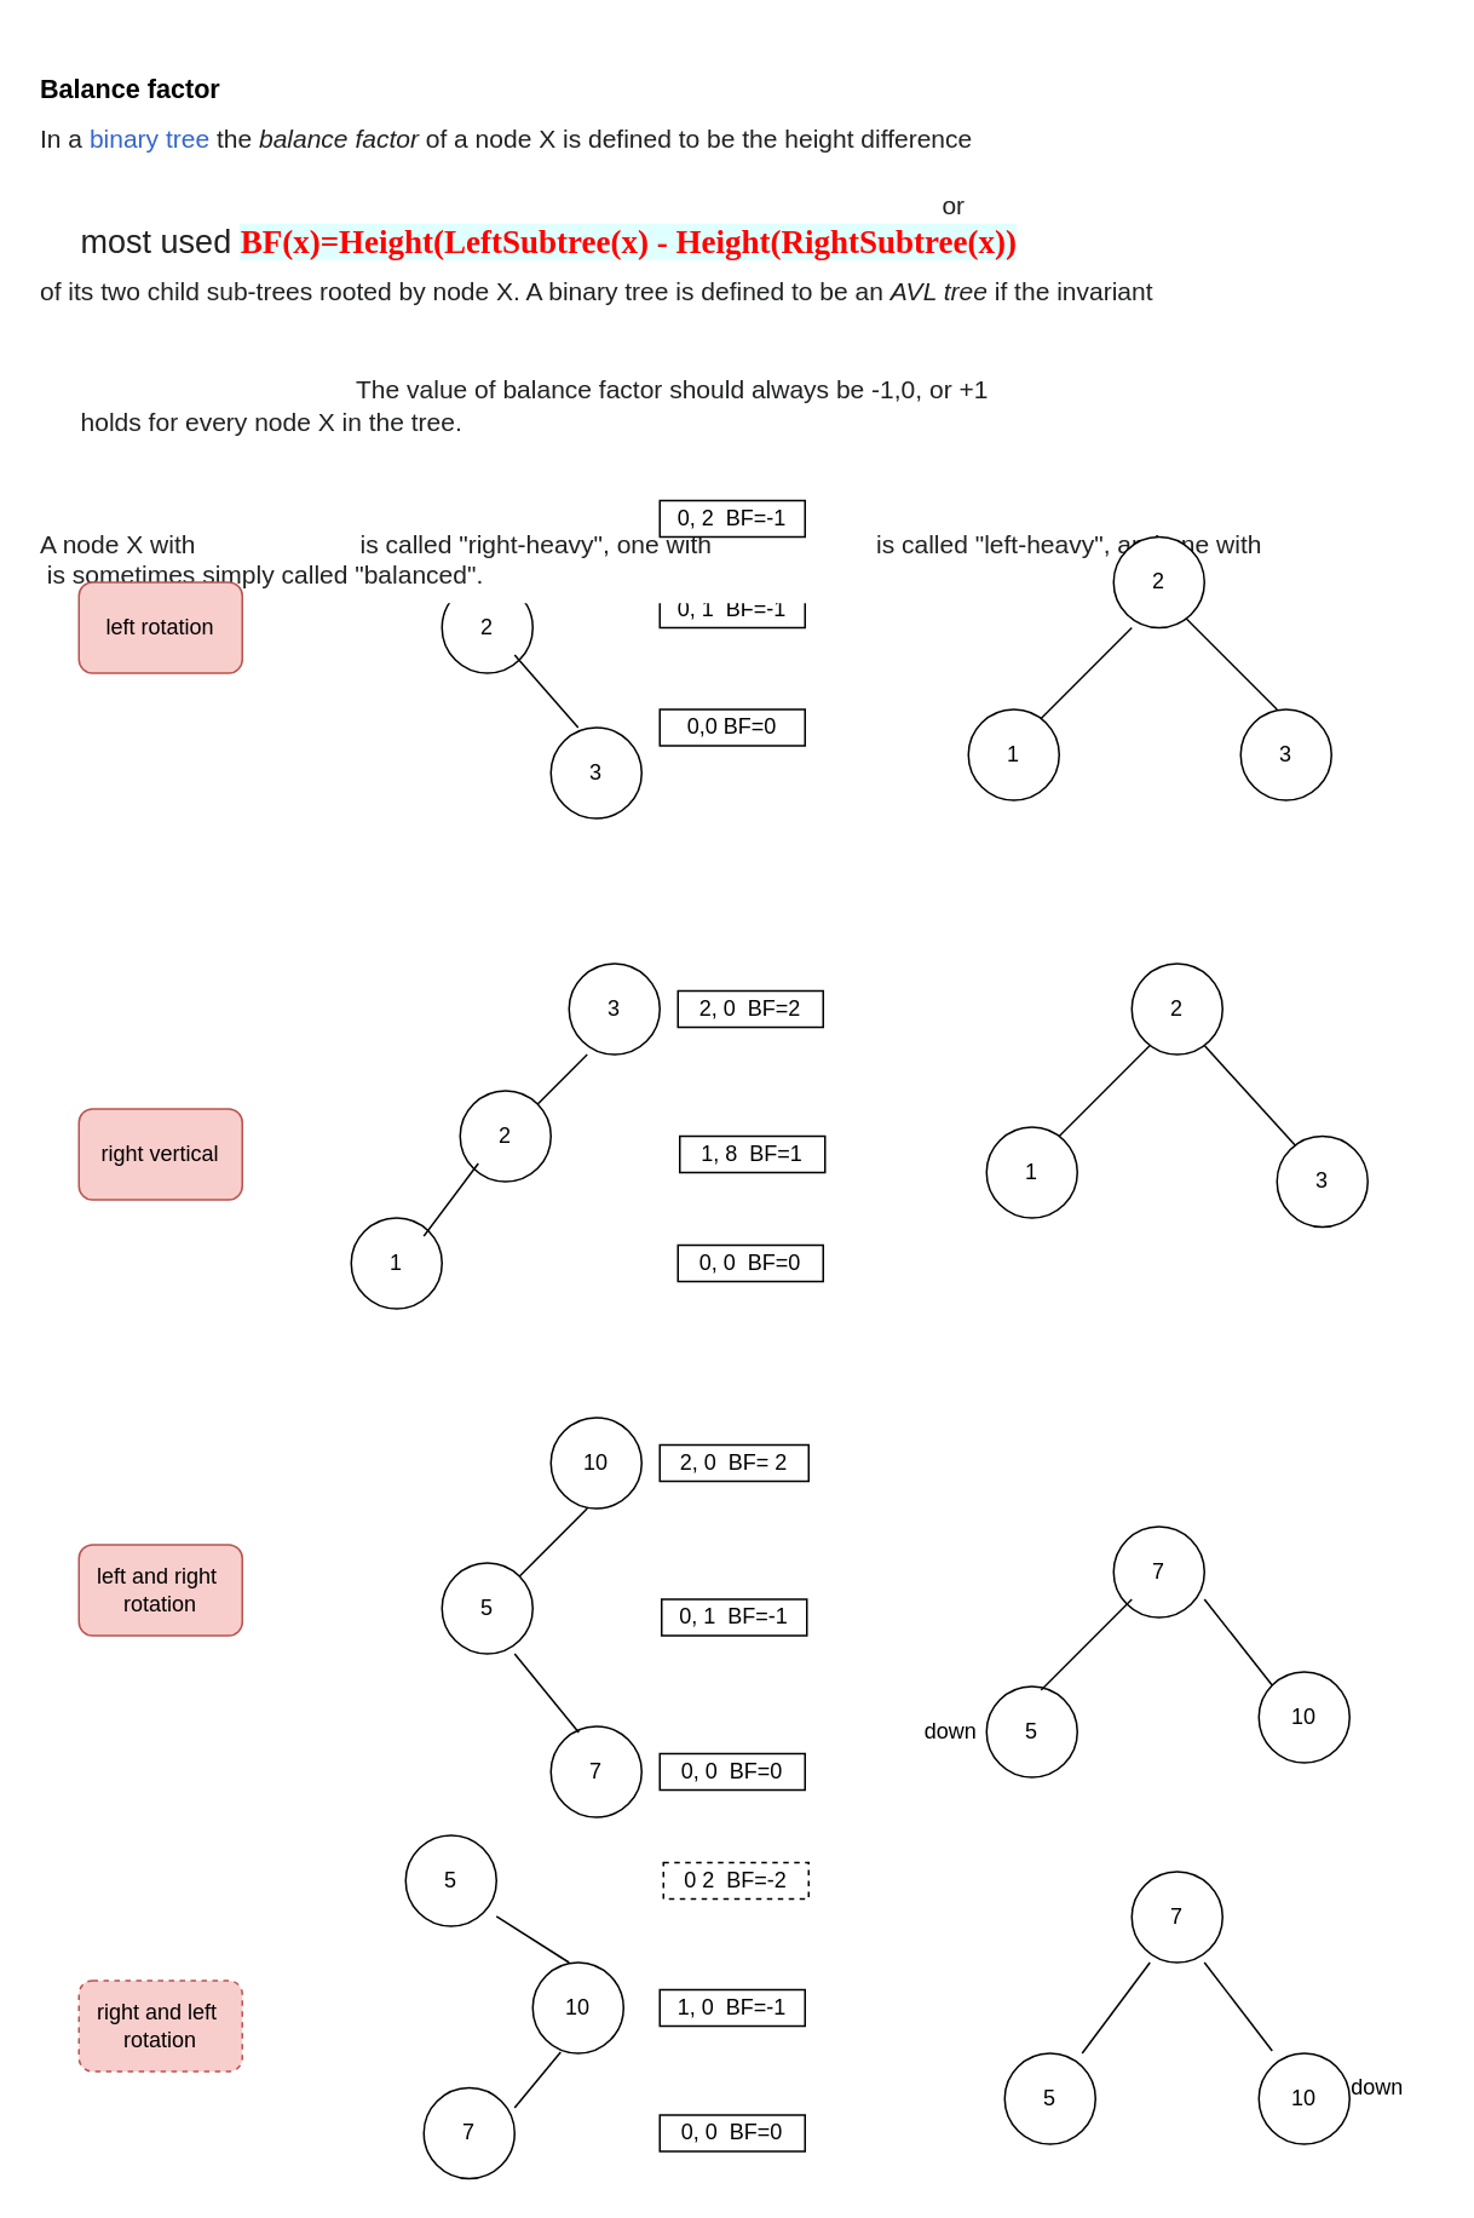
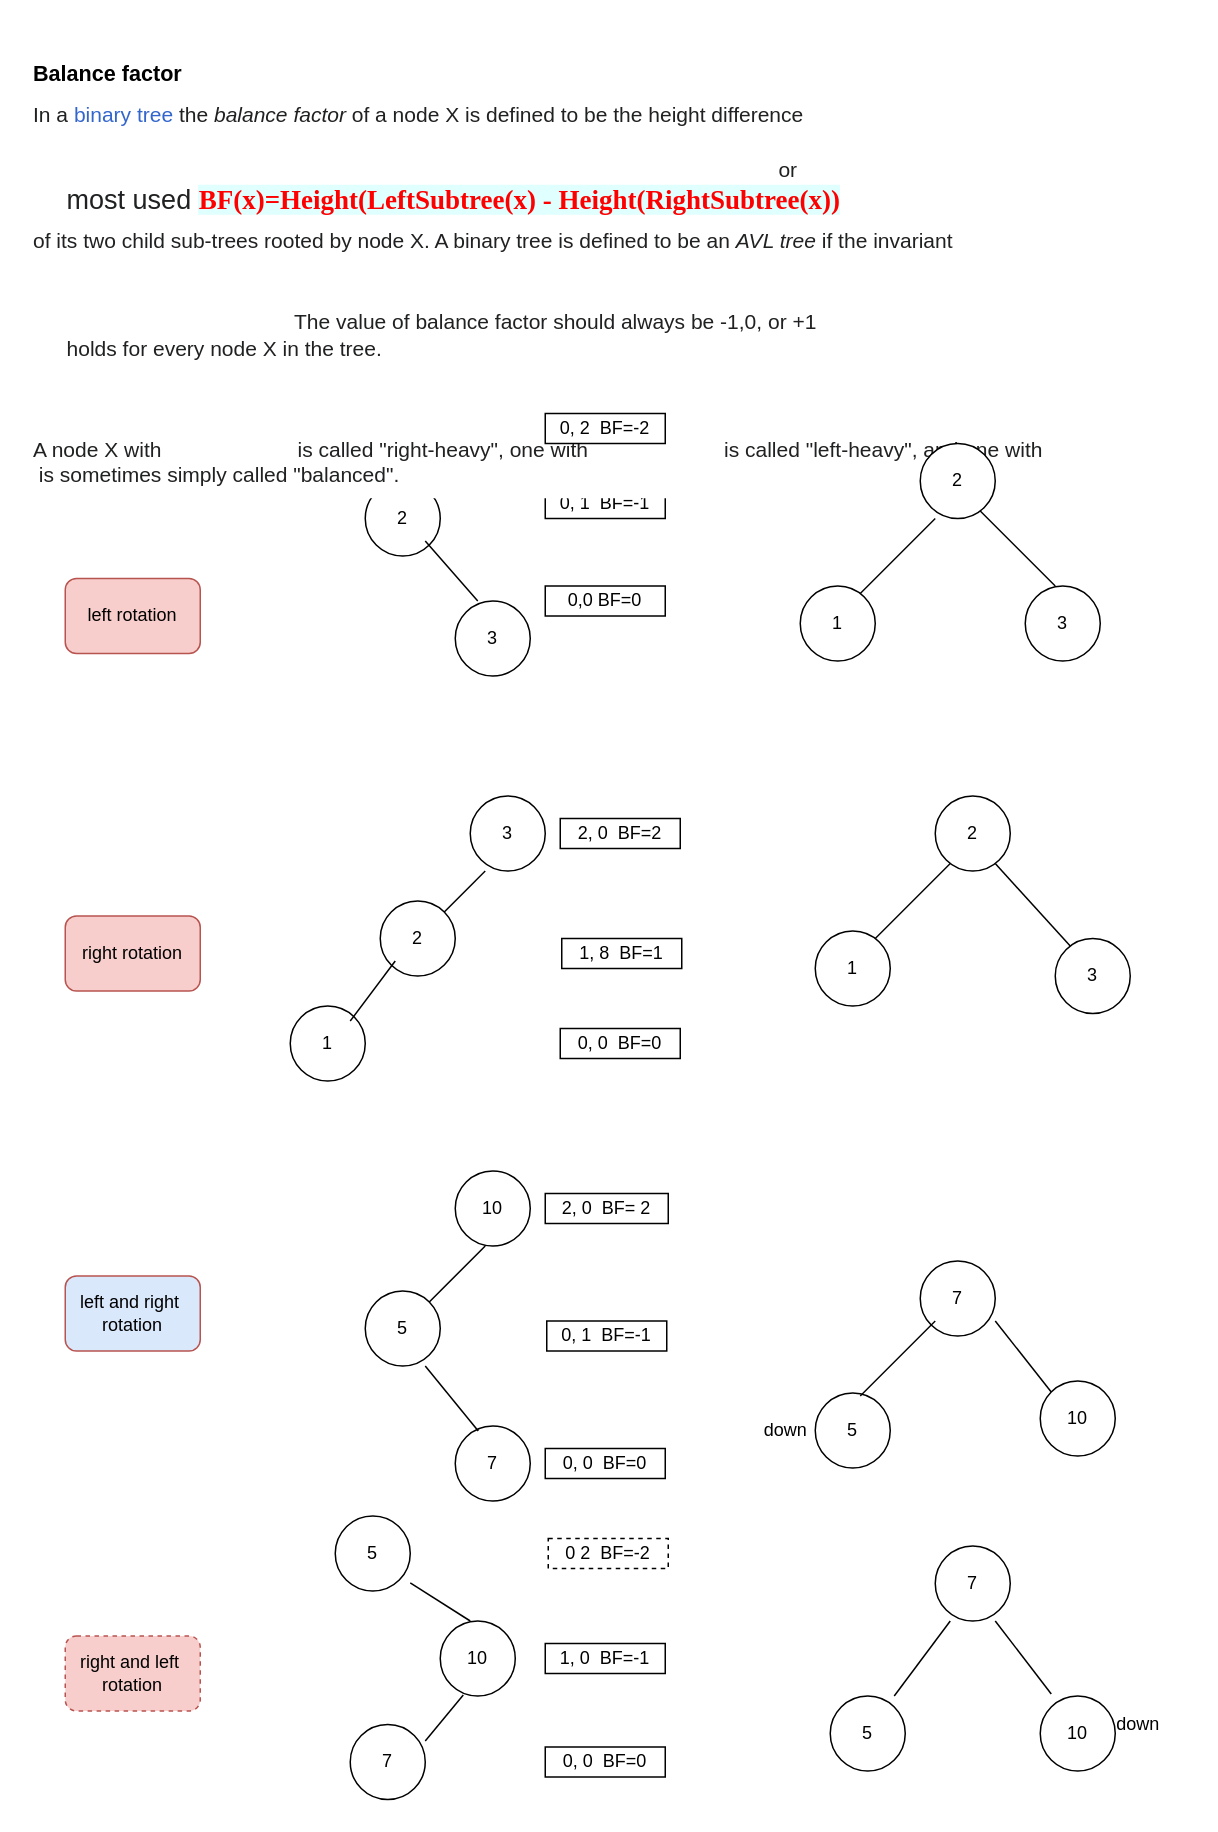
- <mxCell id="24" value="0, 2&amp;nbsp; BF=-1" style="rounded=0;whiteSpace=wrap;html=1;" parent="1" vertex="1"><mxGeometry x="363" y="275" width="80" height="20" as="geometry" /></mxCell>
+ <mxCell id="24" value="0, 2&amp;nbsp; BF=-2" style="rounded=0;whiteSpace=wrap;html=1;" parent="1" vertex="1"><mxGeometry x="363" y="275" width="80" height="20" as="geometry" /></mxCell>
- <mxCell id="19" value="left rotation" style="rounded=1;whiteSpace=wrap;html=1;fillColor=#f8cecc;strokeColor=#b85450;" parent="1" vertex="1"><mxGeometry x="43" y="320" width="90" height="50" as="geometry" /></mxCell>
+ <mxCell id="19" value="left rotation" style="rounded=1;whiteSpace=wrap;html=1;fillColor=#f8cecc;strokeColor=#b85450;" parent="1" vertex="1"><mxGeometry x="43" y="385" width="90" height="50" as="geometry" /></mxCell>
- <mxCell id="30" value="right vertical" style="rounded=1;whiteSpace=wrap;html=1;fillColor=#f8cecc;strokeColor=#b85450;" parent="1" vertex="1"><mxGeometry x="43" y="610" width="90" height="50" as="geometry" /></mxCell>
+ <mxCell id="30" value="right rotation" style="rounded=1;whiteSpace=wrap;html=1;fillColor=#f8cecc;strokeColor=#b85450;" parent="1" vertex="1"><mxGeometry x="43" y="610" width="90" height="50" as="geometry" /></mxCell>
- <mxCell id="31" value="left and right&amp;nbsp; rotation" style="rounded=1;whiteSpace=wrap;html=1;fillColor=#f8cecc;strokeColor=#b85450;" parent="1" vertex="1"><mxGeometry x="43" y="850" width="90" height="50" as="geometry" /></mxCell>
+ <mxCell id="31" value="left and right&amp;nbsp; rotation" style="rounded=1;whiteSpace=wrap;html=1;fillColor=#dae8fc;strokeColor=#b85450;" parent="1" vertex="1"><mxGeometry x="43" y="850" width="90" height="50" as="geometry" /></mxCell>
